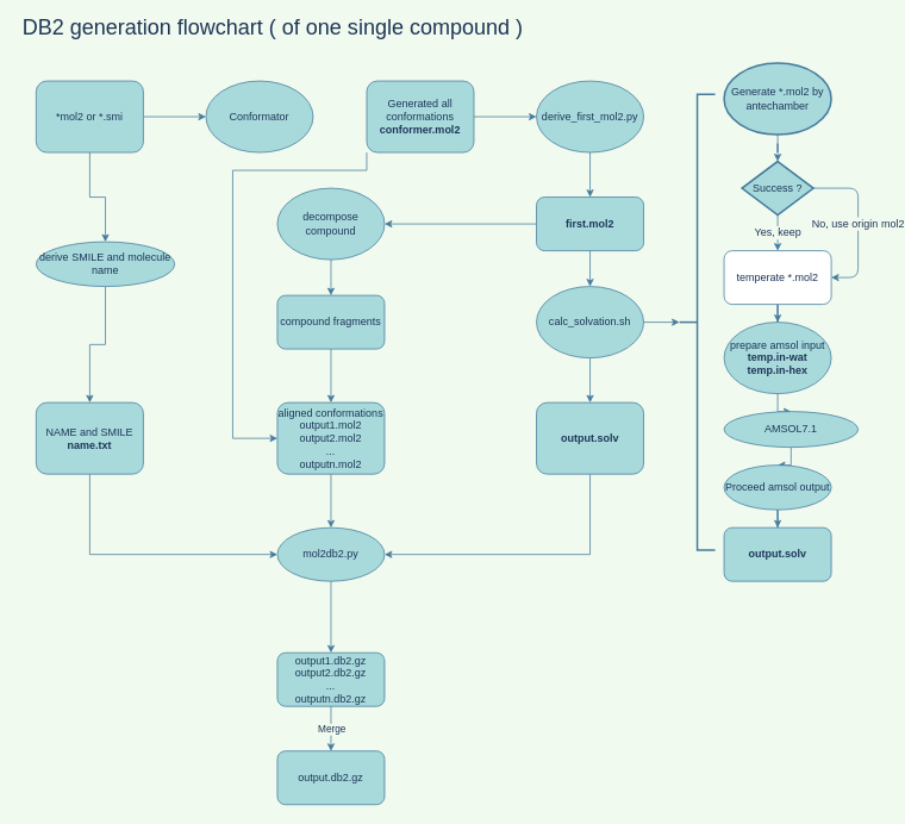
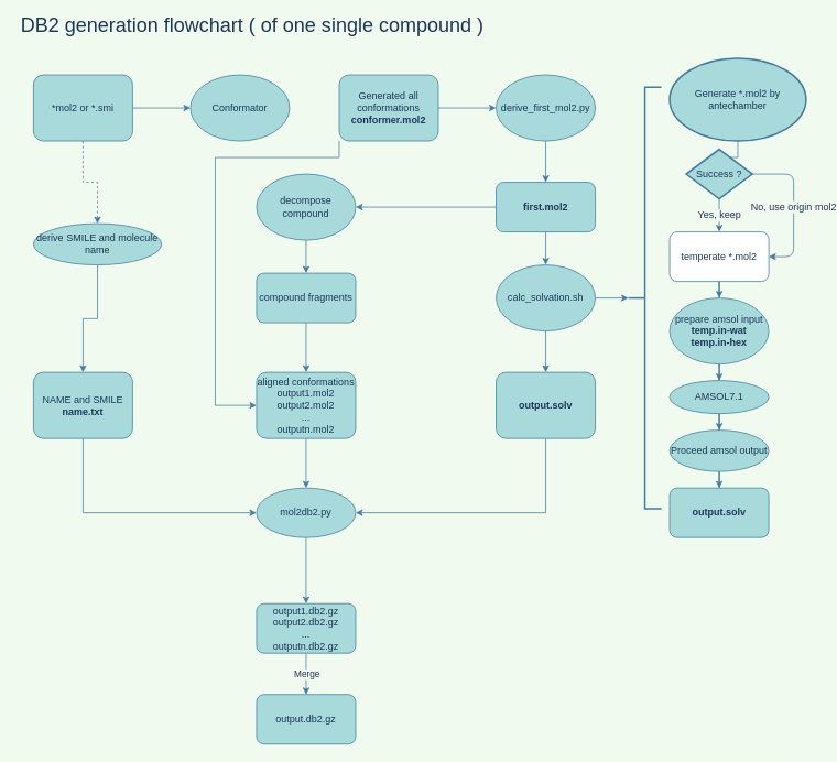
- <mxCell id="24" value="Generate *.mol2 by antechamber" style="ellipse;whiteSpace=wrap;html=1;fontSize=12;align=center;strokeWidth=2;fillColor=#A8DADC;strokeColor=#457B9D;fontColor=#1D3557;" vertex="1" parent="1"><mxGeometry x="810" y="70" width="120" height="80" as="geometry" /></mxCell>
+ <mxCell id="24" value="Generate *.mol2 by antechamber" style="ellipse;whiteSpace=wrap;html=1;fontSize=12;align=center;strokeWidth=2;fillColor=#A8DADC;strokeColor=#457B9D;fontColor=#1D3557;" vertex="1" parent="1"><mxGeometry x="810" y="70" width="165" height="100" as="geometry" /></mxCell>
- <mxCell id="3" value="" style="edgeStyle=orthogonalEdgeStyle;rounded=0;orthogonalLoop=1;jettySize=auto;html=1;fontSize=24;strokeColor=#457B9D;fontColor=#1D3557;labelBackgroundColor=#F1FAEE;" edge="1" parent="1" source="4" target="16"><mxGeometry relative="1" as="geometry" /></mxCell>
+ <mxCell id="3" value="" style="edgeStyle=orthogonalEdgeStyle;rounded=0;orthogonalLoop=1;jettySize=auto;html=1;fontSize=24;strokeColor=#457B9D;fontColor=#1D3557;labelBackgroundColor=#F1FAEE;dashed=1;" edge="1" parent="1" source="4" target="16"><mxGeometry relative="1" as="geometry" /></mxCell>
- <mxCell id="33" value="AMSOL7.1" style="ellipse;whiteSpace=wrap;html=1;rounded=1;fillColor=#A8DADC;strokeColor=#457B9D;fontColor=#1D3557;" vertex="1" parent="1"><mxGeometry x="810" y="460" width="150" height="40" as="geometry" /></mxCell>
+ <mxCell id="33" value="AMSOL7.1" style="ellipse;whiteSpace=wrap;html=1;rounded=1;fillColor=#A8DADC;strokeColor=#457B9D;fontColor=#1D3557;" vertex="1" parent="1"><mxGeometry x="810" y="460" width="120" height="40" as="geometry" /></mxCell>
